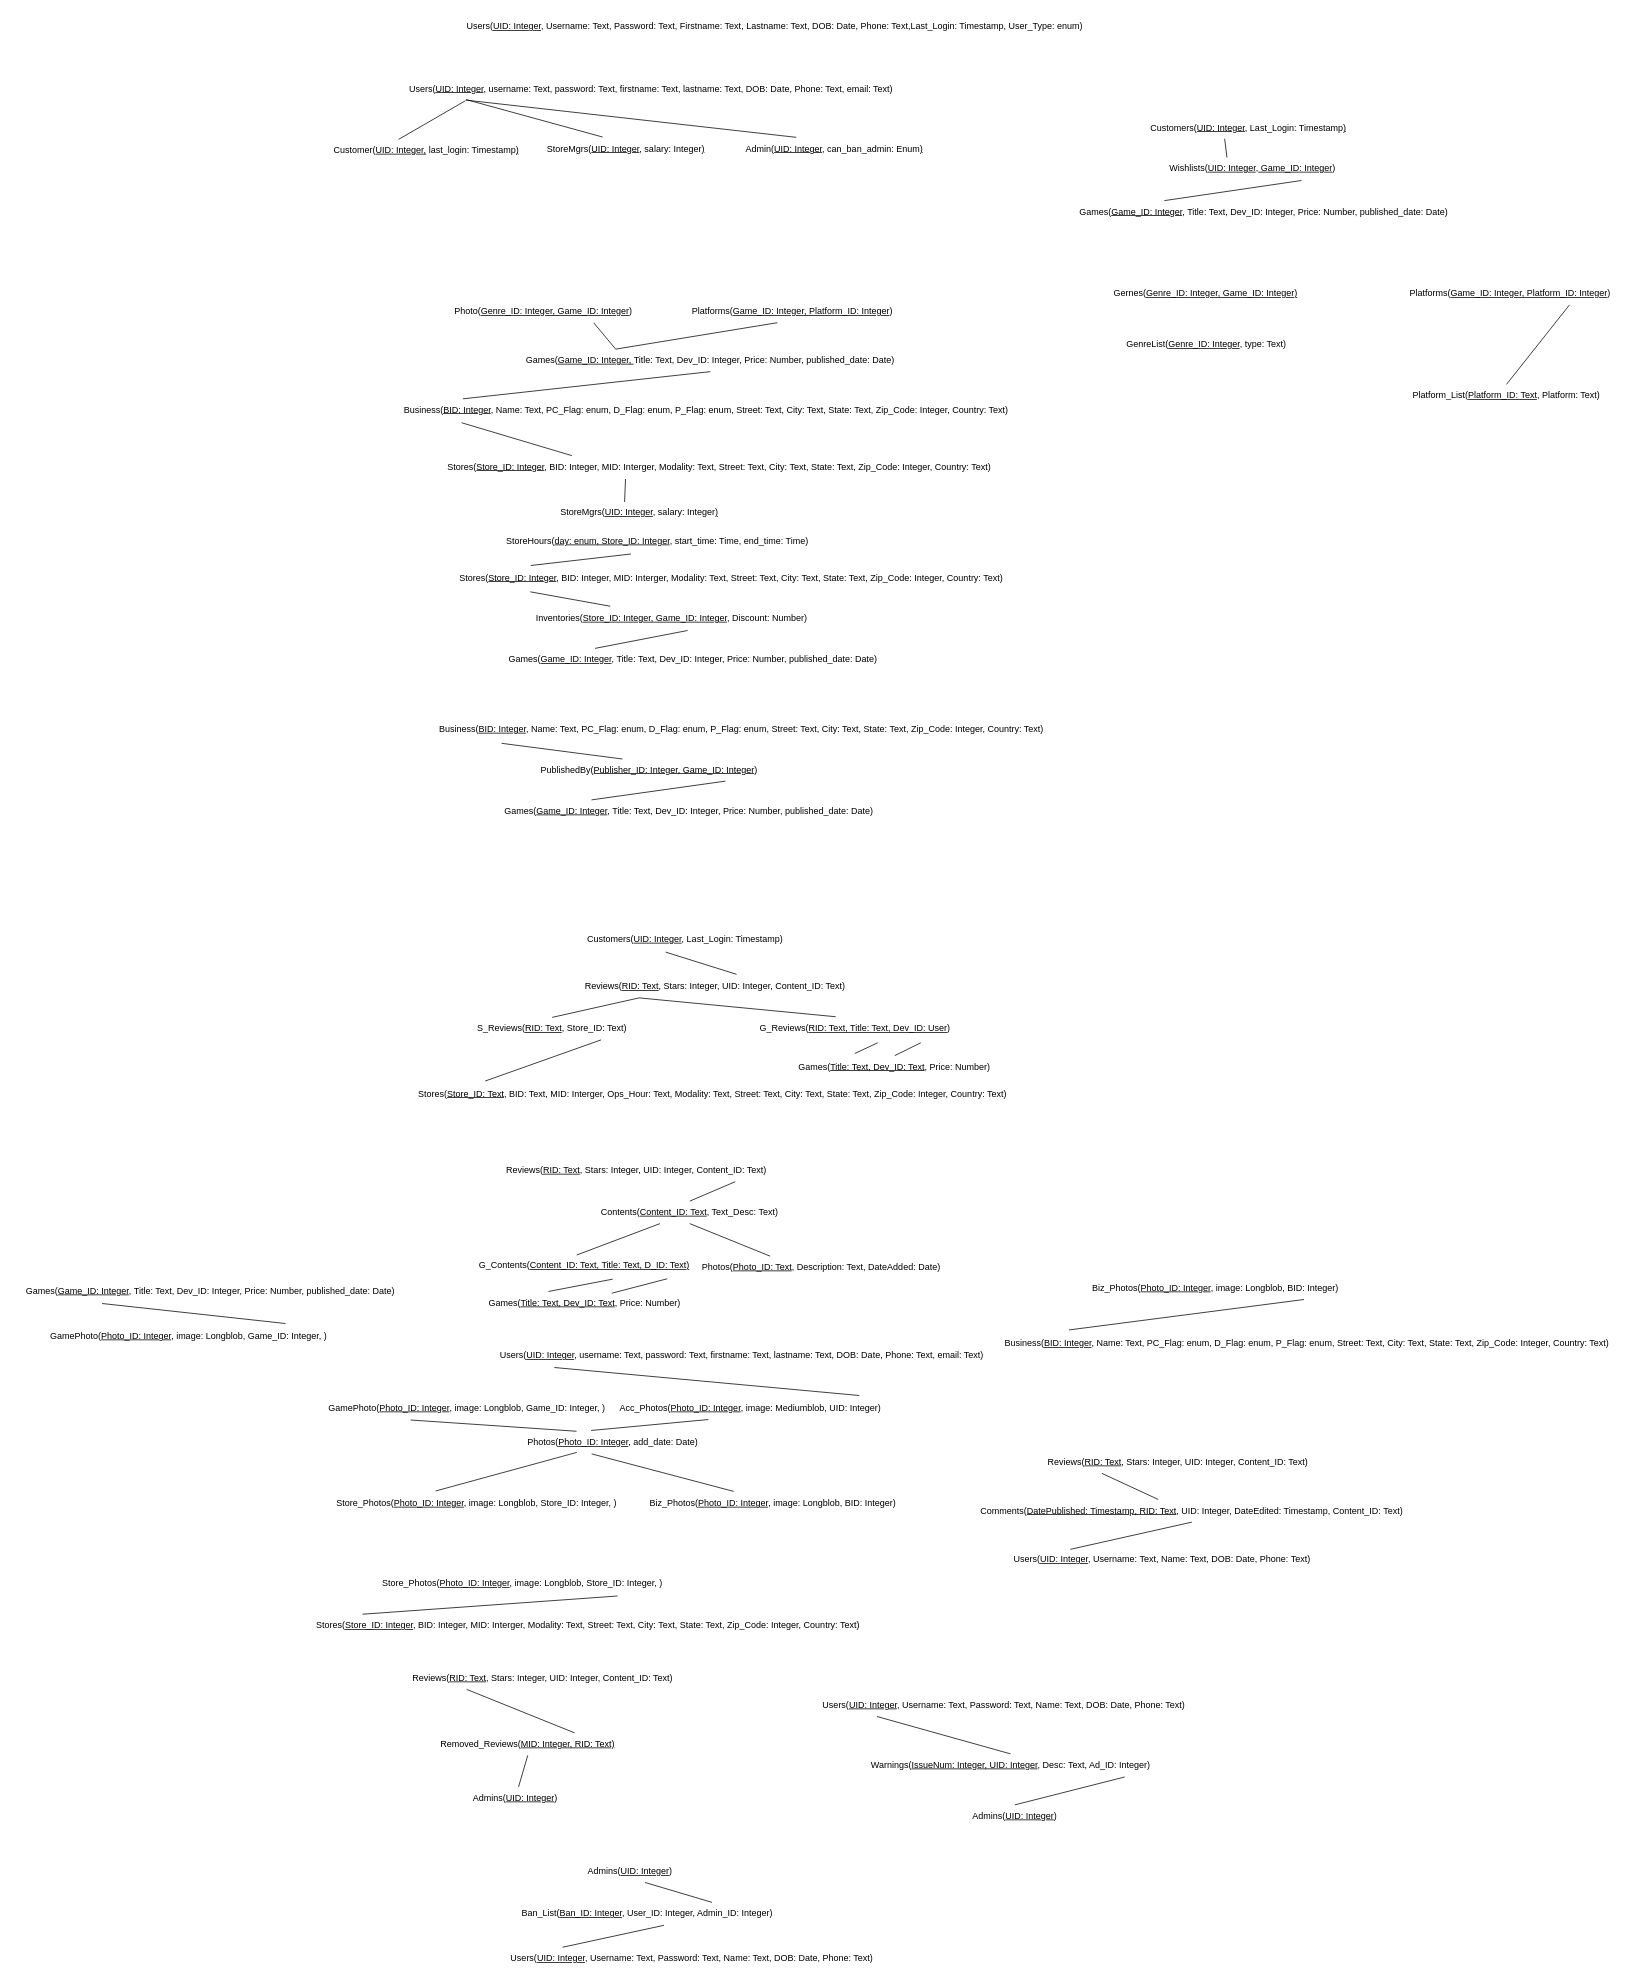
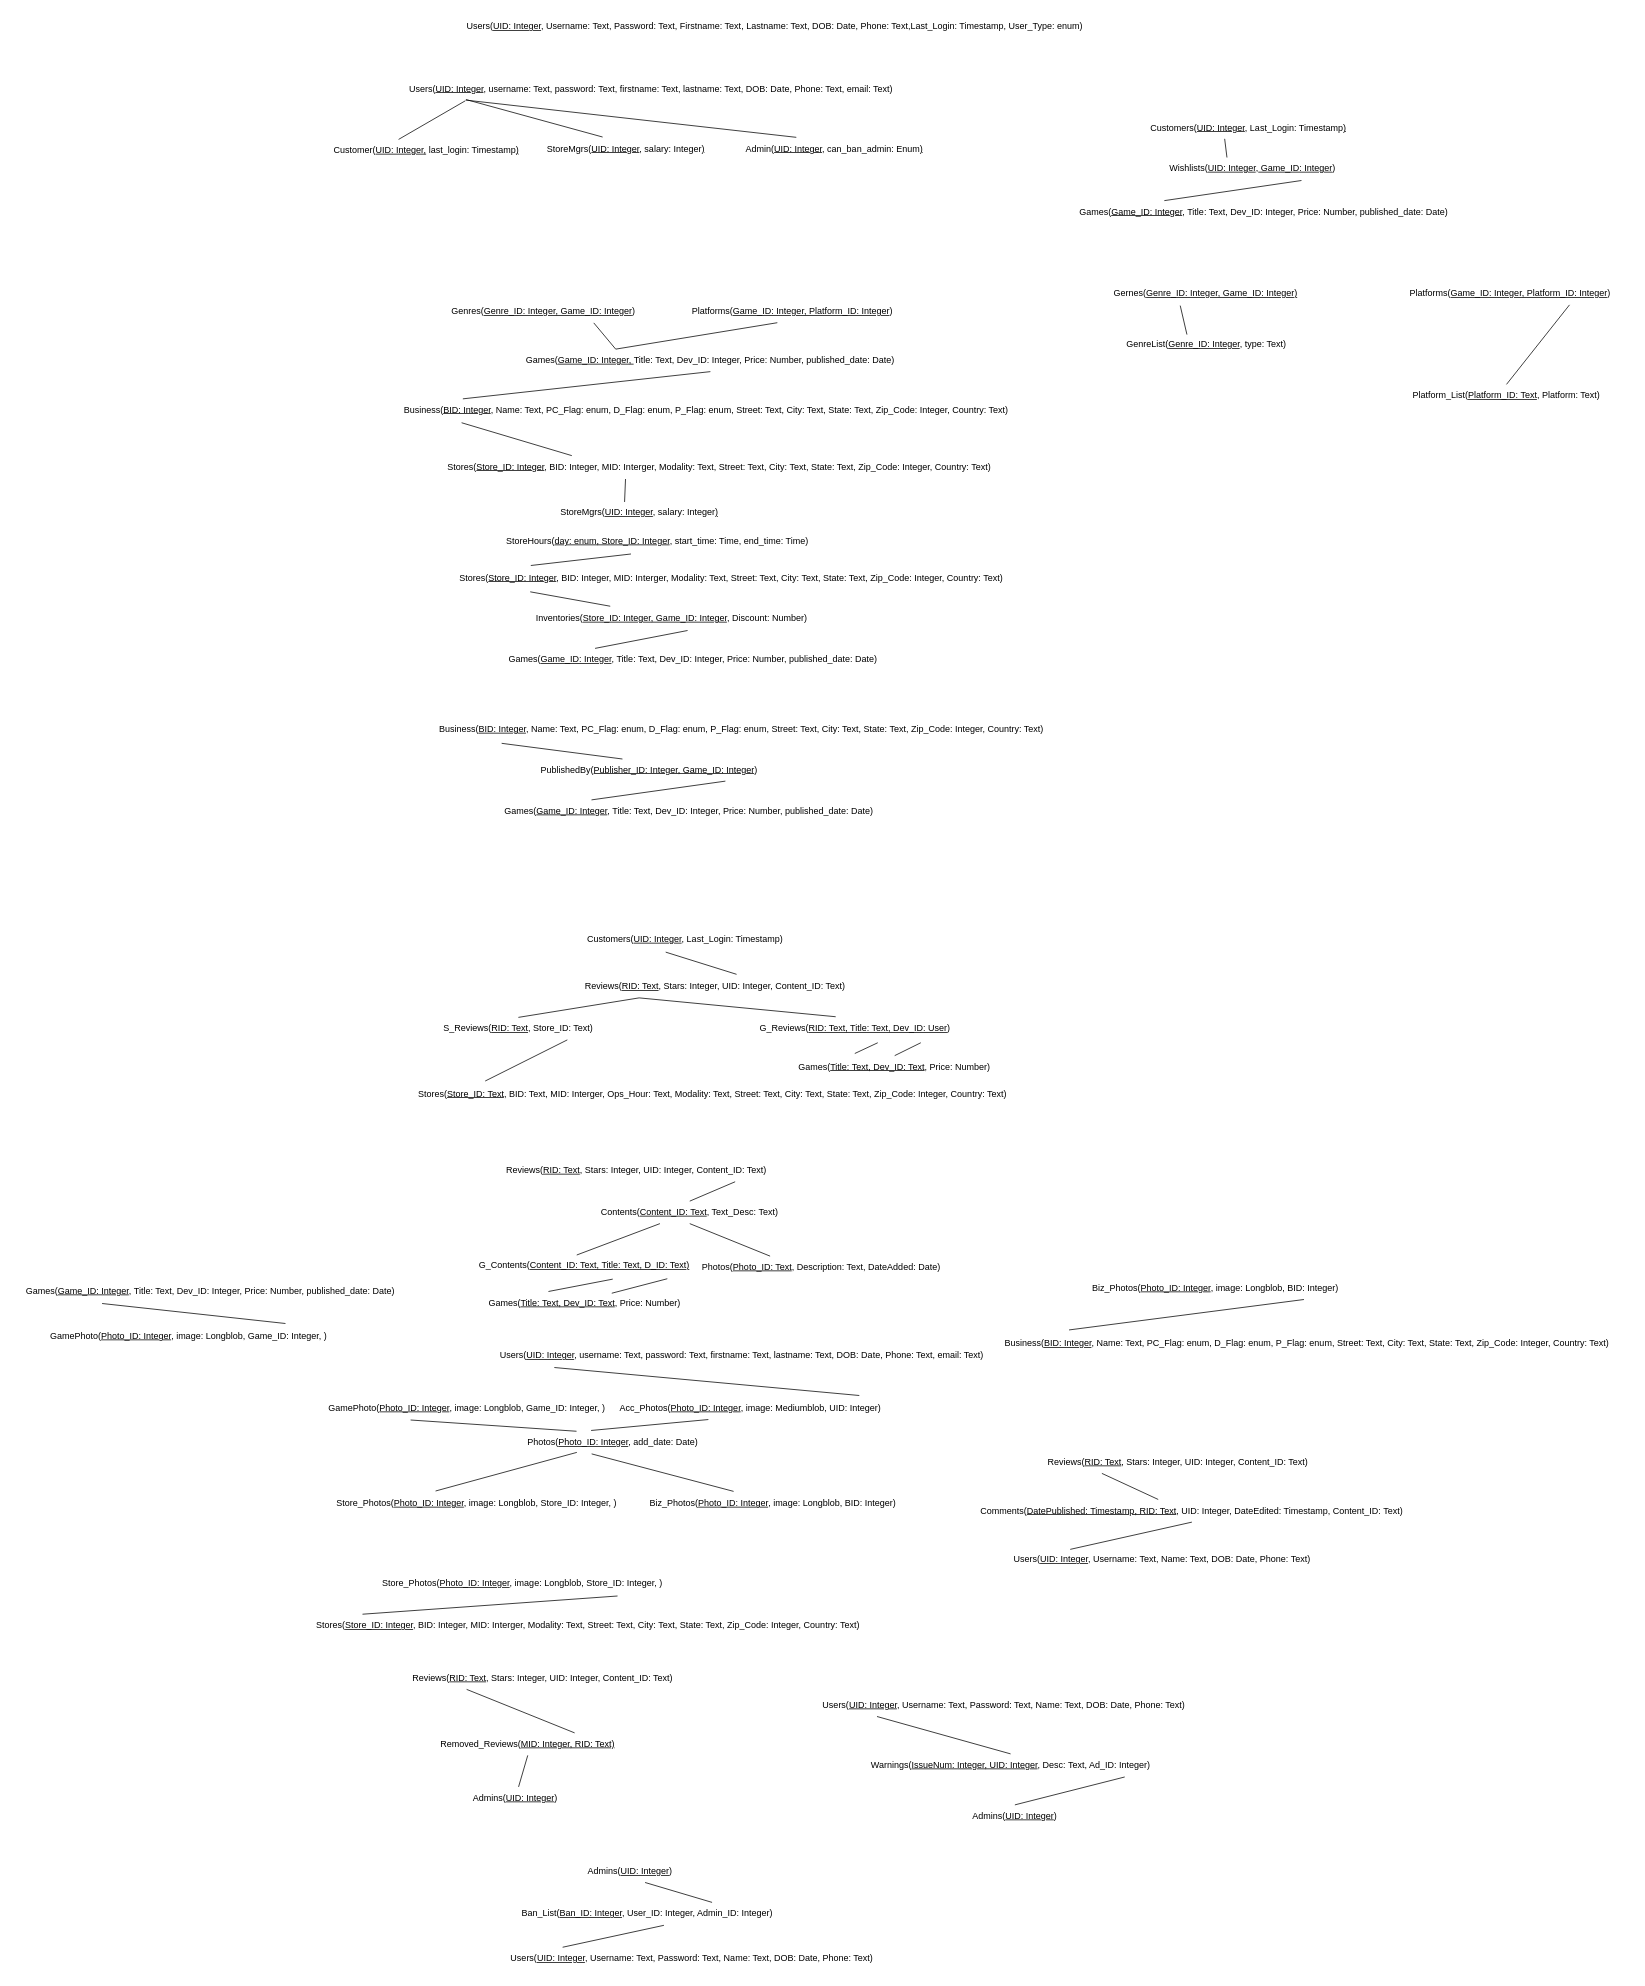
- <mxCell id="10" value="Photo(&lt;u&gt;Genre_ID: Integer, Game_ID: Integer&lt;/u&gt;)" style="text;html=1;strokeColor=none;fillColor=none;align=center;verticalAlign=middle;whiteSpace=wrap;rounded=0;" parent="1" vertex="1"><mxGeometry x="590" y="400" width="268" height="30" as="geometry" /></mxCell>
+ <mxCell id="10" value="Genres(&lt;u&gt;Genre_ID: Integer, Game_ID: Integer&lt;/u&gt;)" style="text;html=1;strokeColor=none;fillColor=none;align=center;verticalAlign=middle;whiteSpace=wrap;rounded=0;" parent="1" vertex="1"><mxGeometry x="590" y="400" width="268" height="30" as="geometry" /></mxCell>
+ <mxCell id="87" style="edgeStyle=none;html=1;endArrow=none;endFill=0;entryX=0.402;entryY=0.053;entryDx=0;entryDy=0;entryPerimeter=0;exitX=0.373;exitY=1.033;exitDx=0;exitDy=0;exitPerimeter=0;" parent="1" source="88" target="89" edge="1"><mxGeometry relative="1" as="geometry" /></mxCell>
- <mxCell id="24" value="S_Reviews(&lt;u&gt;RID: Text&lt;/u&gt;, Store_ID: Text)" style="text;html=1;strokeColor=none;fillColor=none;align=center;verticalAlign=middle;whiteSpace=wrap;rounded=0;" parent="1" vertex="1"><mxGeometry x="605" y="1356" width="261" height="30" as="geometry" /></mxCell>
+ <mxCell id="24" value="S_Reviews(&lt;u&gt;RID: Text&lt;/u&gt;, Store_ID: Text)" style="text;html=1;strokeColor=none;fillColor=none;align=center;verticalAlign=middle;whiteSpace=wrap;rounded=0;" parent="1" vertex="1"><mxGeometry x="560" y="1356" width="261" height="30" as="geometry" /></mxCell>
